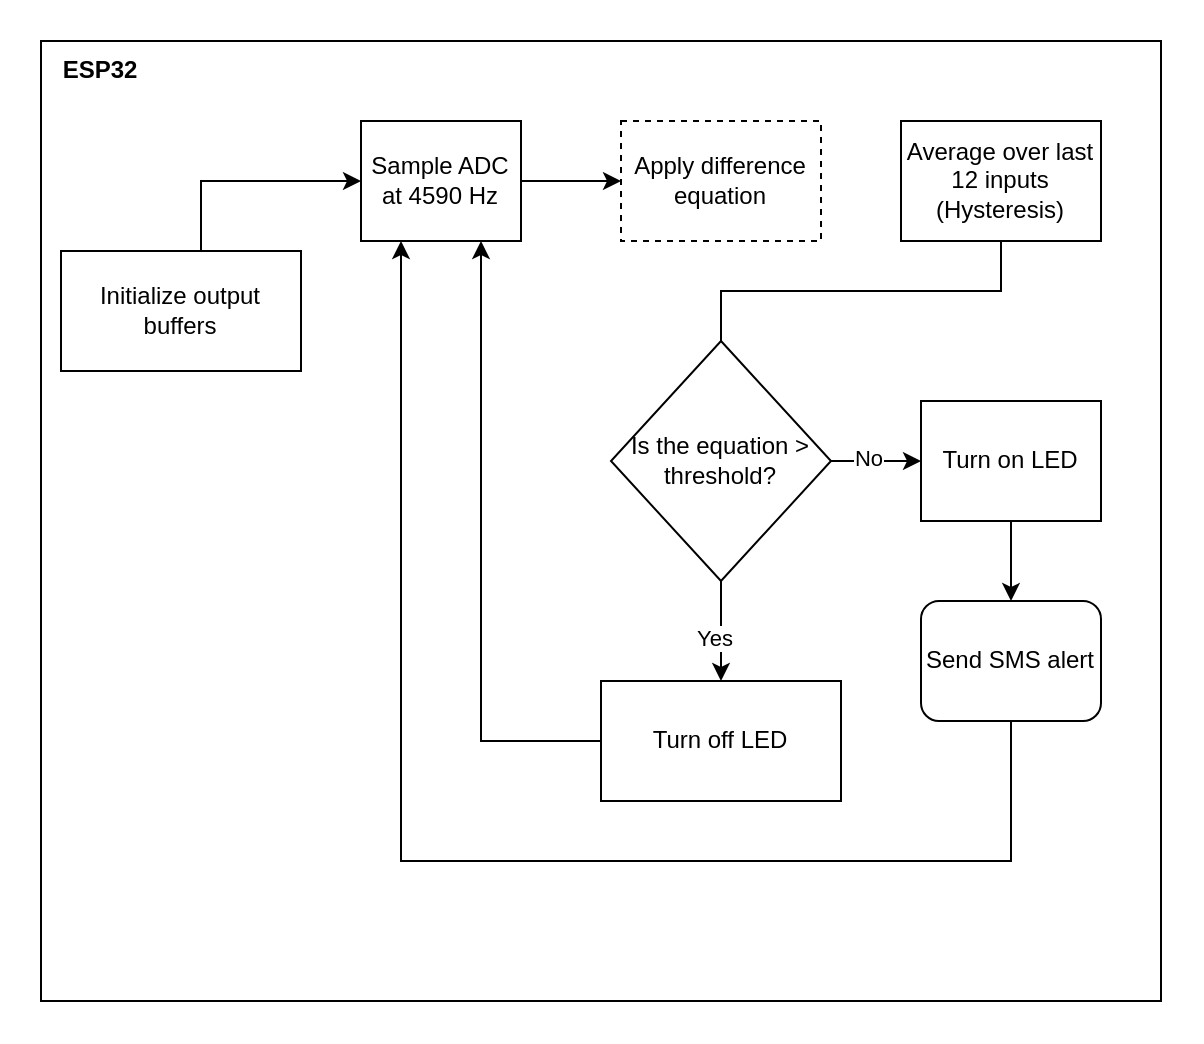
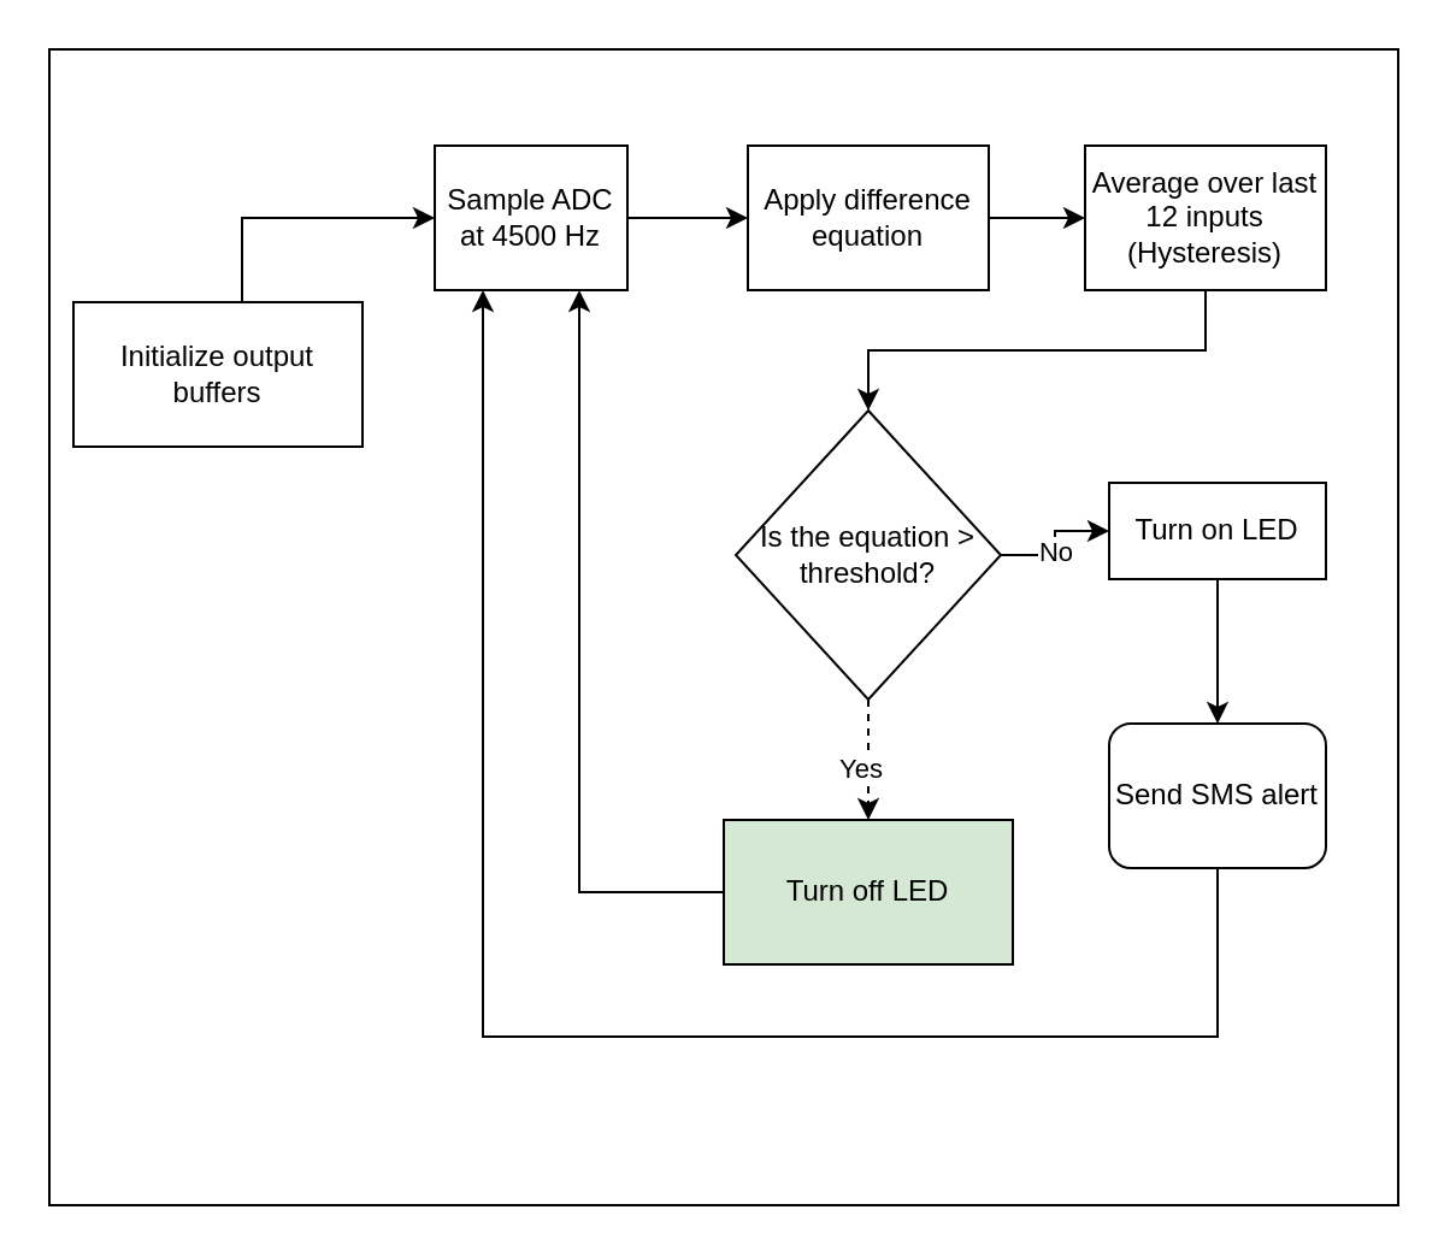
- <mxCell id="3" value="&lt;b&gt;ESP32&lt;/b&gt;" style="text;html=1;align=center;verticalAlign=middle;whiteSpace=wrap;rounded=0;" vertex="1" parent="1"><mxGeometry x="20" y="20" width="60" height="30" as="geometry" /></mxCell>
- <mxCell id="5" value="Sample ADC at 4590 Hz" style="rounded=0;whiteSpace=wrap;html=1;" vertex="1" parent="1"><mxGeometry x="180" y="60" width="80" height="60" as="geometry" /></mxCell>
+ <mxCell id="5" value="Sample ADC at 4500 Hz" style="rounded=0;whiteSpace=wrap;html=1;" vertex="1" parent="1"><mxGeometry x="180" y="60" width="80" height="60" as="geometry" /></mxCell>
- <mxCell id="22" value="Apply difference equation" style="rounded=0;whiteSpace=wrap;html=1;dashed=1;" vertex="1" parent="1"><mxGeometry x="310" y="60" width="100" height="60" as="geometry" /></mxCell>
+ <mxCell id="22" value="Apply difference equation" style="rounded=0;whiteSpace=wrap;html=1;" vertex="1" parent="1"><mxGeometry x="310" y="60" width="100" height="60" as="geometry" /></mxCell>
+ <mxCell id="21" style="edgeStyle=orthogonalEdgeStyle;rounded=0;orthogonalLoop=1;jettySize=auto;html=1;" edge="1" parent="1" source="22" target="7"><mxGeometry relative="1" as="geometry" /></mxCell>
- <mxCell id="6" style="edgeStyle=orthogonalEdgeStyle;rounded=0;orthogonalLoop=1;jettySize=auto;html=1;exitX=0.5;exitY=1;exitDx=0;exitDy=0;entryX=0.5;entryY=0;entryDx=0;entryDy=0;endArrow=none;" edge="1" parent="1" source="7" target="12"><mxGeometry relative="1" as="geometry" /></mxCell>
+ <mxCell id="6" style="edgeStyle=orthogonalEdgeStyle;rounded=0;orthogonalLoop=1;jettySize=auto;html=1;exitX=0.5;exitY=1;exitDx=0;exitDy=0;entryX=0.5;entryY=0;entryDx=0;entryDy=0;" edge="1" parent="1" source="7" target="12"><mxGeometry relative="1" as="geometry" /></mxCell>
- <mxCell id="14" value="Turn on LED" style="rounded=0;whiteSpace=wrap;html=1;" vertex="1" parent="1"><mxGeometry x="460" y="200" width="90" height="60" as="geometry" /></mxCell>
+ <mxCell id="14" value="Turn on LED" style="rounded=0;whiteSpace=wrap;html=1;" vertex="1" parent="1"><mxGeometry x="460" y="200" width="90" height="40" as="geometry" /></mxCell>
- <mxCell id="10" style="edgeStyle=orthogonalEdgeStyle;rounded=0;orthogonalLoop=1;jettySize=auto;html=1;exitX=0.5;exitY=1;exitDx=0;exitDy=0;entryX=0.5;entryY=0;entryDx=0;entryDy=0;" edge="1" parent="1" source="12" target="18"><mxGeometry relative="1" as="geometry" /></mxCell>
+ <mxCell id="10" style="edgeStyle=orthogonalEdgeStyle;rounded=0;orthogonalLoop=1;jettySize=auto;html=1;exitX=0.5;exitY=1;exitDx=0;exitDy=0;entryX=0.5;entryY=0;entryDx=0;entryDy=0;dashed=1;" edge="1" parent="1" source="12" target="18"><mxGeometry relative="1" as="geometry" /></mxCell>
- <mxCell id="18" value="Turn off LED" style="rounded=0;whiteSpace=wrap;html=1;" vertex="1" parent="1"><mxGeometry x="300" y="340" width="120" height="60" as="geometry" /></mxCell>
+ <mxCell id="18" value="Turn off LED" style="rounded=0;whiteSpace=wrap;html=1;fillColor=#d5e8d4;" vertex="1" parent="1"><mxGeometry x="300" y="340" width="120" height="60" as="geometry" /></mxCell>
